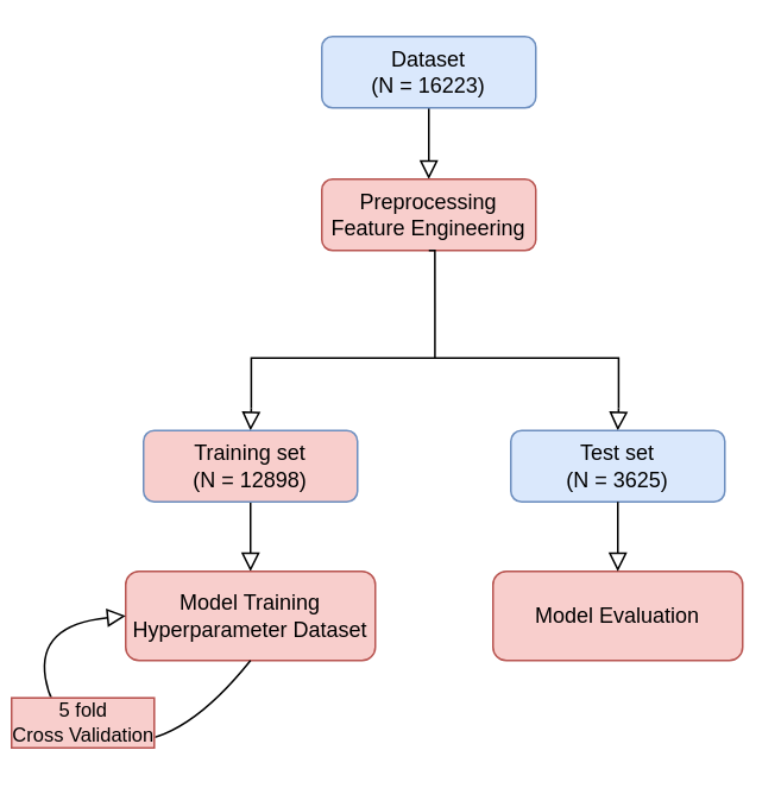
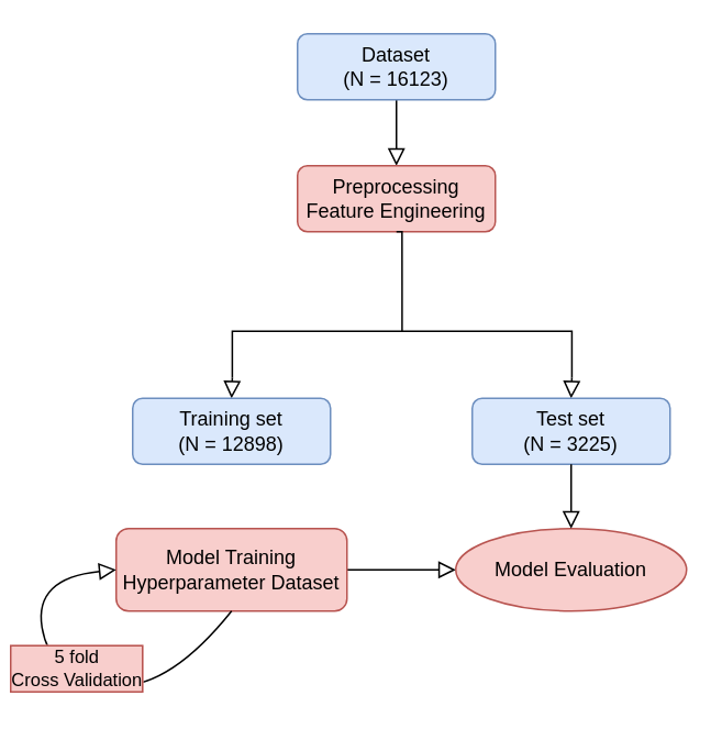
- <mxCell id="3" value="Dataset&lt;br&gt;(N = 16223)" style="rounded=1;whiteSpace=wrap;html=1;fontSize=12;glass=0;strokeWidth=1;shadow=0;fillColor=#dae8fc;strokeColor=#6c8ebf;" parent="1" vertex="1"><mxGeometry x="180" y="20" width="120" height="40" as="geometry" /></mxCell>
+ <mxCell id="3" value="Dataset&lt;br&gt;(N = 16123)" style="rounded=1;whiteSpace=wrap;html=1;fontSize=12;glass=0;strokeWidth=1;shadow=0;fillColor=#dae8fc;strokeColor=#6c8ebf;" parent="1" vertex="1"><mxGeometry x="180" y="20" width="120" height="40" as="geometry" /></mxCell>
- <mxCell id="9" value="Training set&lt;br&gt;(N = 12898)" style="rounded=1;whiteSpace=wrap;html=1;fontSize=12;glass=0;strokeWidth=1;shadow=0;fillColor=#f8cecc;strokeColor=#6c8ebf;" vertex="1" parent="1"><mxGeometry x="80" y="241" width="120" height="40" as="geometry" /></mxCell>
+ <mxCell id="9" value="Training set&lt;br&gt;(N = 12898)" style="rounded=1;whiteSpace=wrap;html=1;fontSize=12;glass=0;strokeWidth=1;shadow=0;fillColor=#dae8fc;strokeColor=#6c8ebf;" vertex="1" parent="1"><mxGeometry x="80" y="241" width="120" height="40" as="geometry" /></mxCell>
- <mxCell id="11" value="Test set&lt;br&gt;(N = 3625)" style="rounded=1;whiteSpace=wrap;html=1;fontSize=12;glass=0;strokeWidth=1;shadow=0;fillColor=#dae8fc;strokeColor=#6c8ebf;" vertex="1" parent="1"><mxGeometry x="286" y="241" width="120" height="40" as="geometry" /></mxCell>
+ <mxCell id="11" value="Test set&lt;br&gt;(N = 3225)" style="rounded=1;whiteSpace=wrap;html=1;fontSize=12;glass=0;strokeWidth=1;shadow=0;fillColor=#dae8fc;strokeColor=#6c8ebf;" vertex="1" parent="1"><mxGeometry x="286" y="241" width="120" height="40" as="geometry" /></mxCell>
- <mxCell id="8" value="" style="edgeStyle=orthogonalEdgeStyle;rounded=0;orthogonalLoop=1;jettySize=auto;html=1;endArrow=block;endFill=0;endSize=8;" edge="1" parent="1" source="9" target="13"><mxGeometry relative="1" as="geometry" /></mxCell>
+ <mxCell id="12" value="" style="edgeStyle=orthogonalEdgeStyle;rounded=0;orthogonalLoop=1;jettySize=auto;html=1;endSize=8;endArrow=block;endFill=0;" edge="1" parent="1" source="13" target="14"><mxGeometry relative="1" as="geometry" /></mxCell>
- <mxCell id="14" value="Model Evaluation" style="rounded=1;whiteSpace=wrap;html=1;fontSize=12;glass=0;strokeWidth=1;shadow=0;fillColor=#f8cecc;strokeColor=#b85450;" vertex="1" parent="1"><mxGeometry x="276" y="320" width="140" height="50" as="geometry" /></mxCell>
+ <mxCell id="14" value="Model Evaluation" style="ellipse;whiteSpace=wrap;html=1;fontSize=12;glass=0;strokeWidth=1;shadow=0;fillColor=#f8cecc;strokeColor=#b85450;" vertex="1" parent="1"><mxGeometry x="276" y="320" width="140" height="50" as="geometry" /></mxCell>
